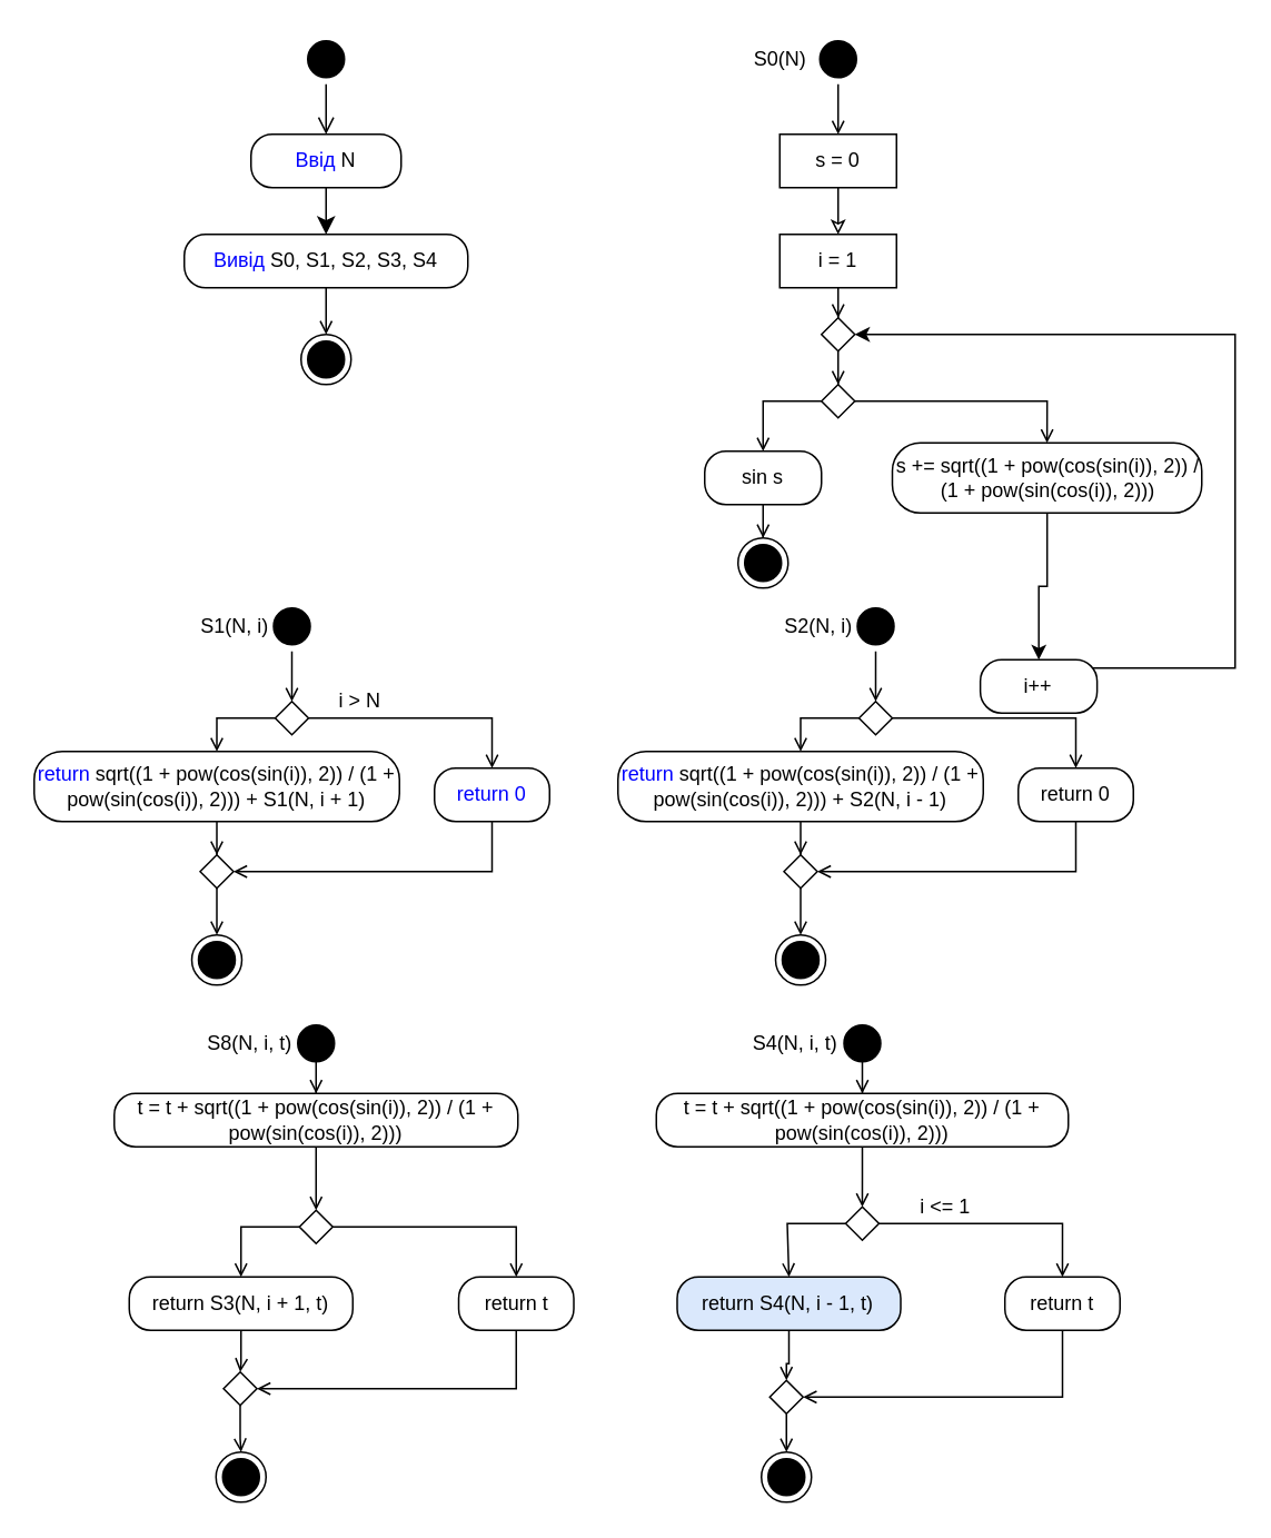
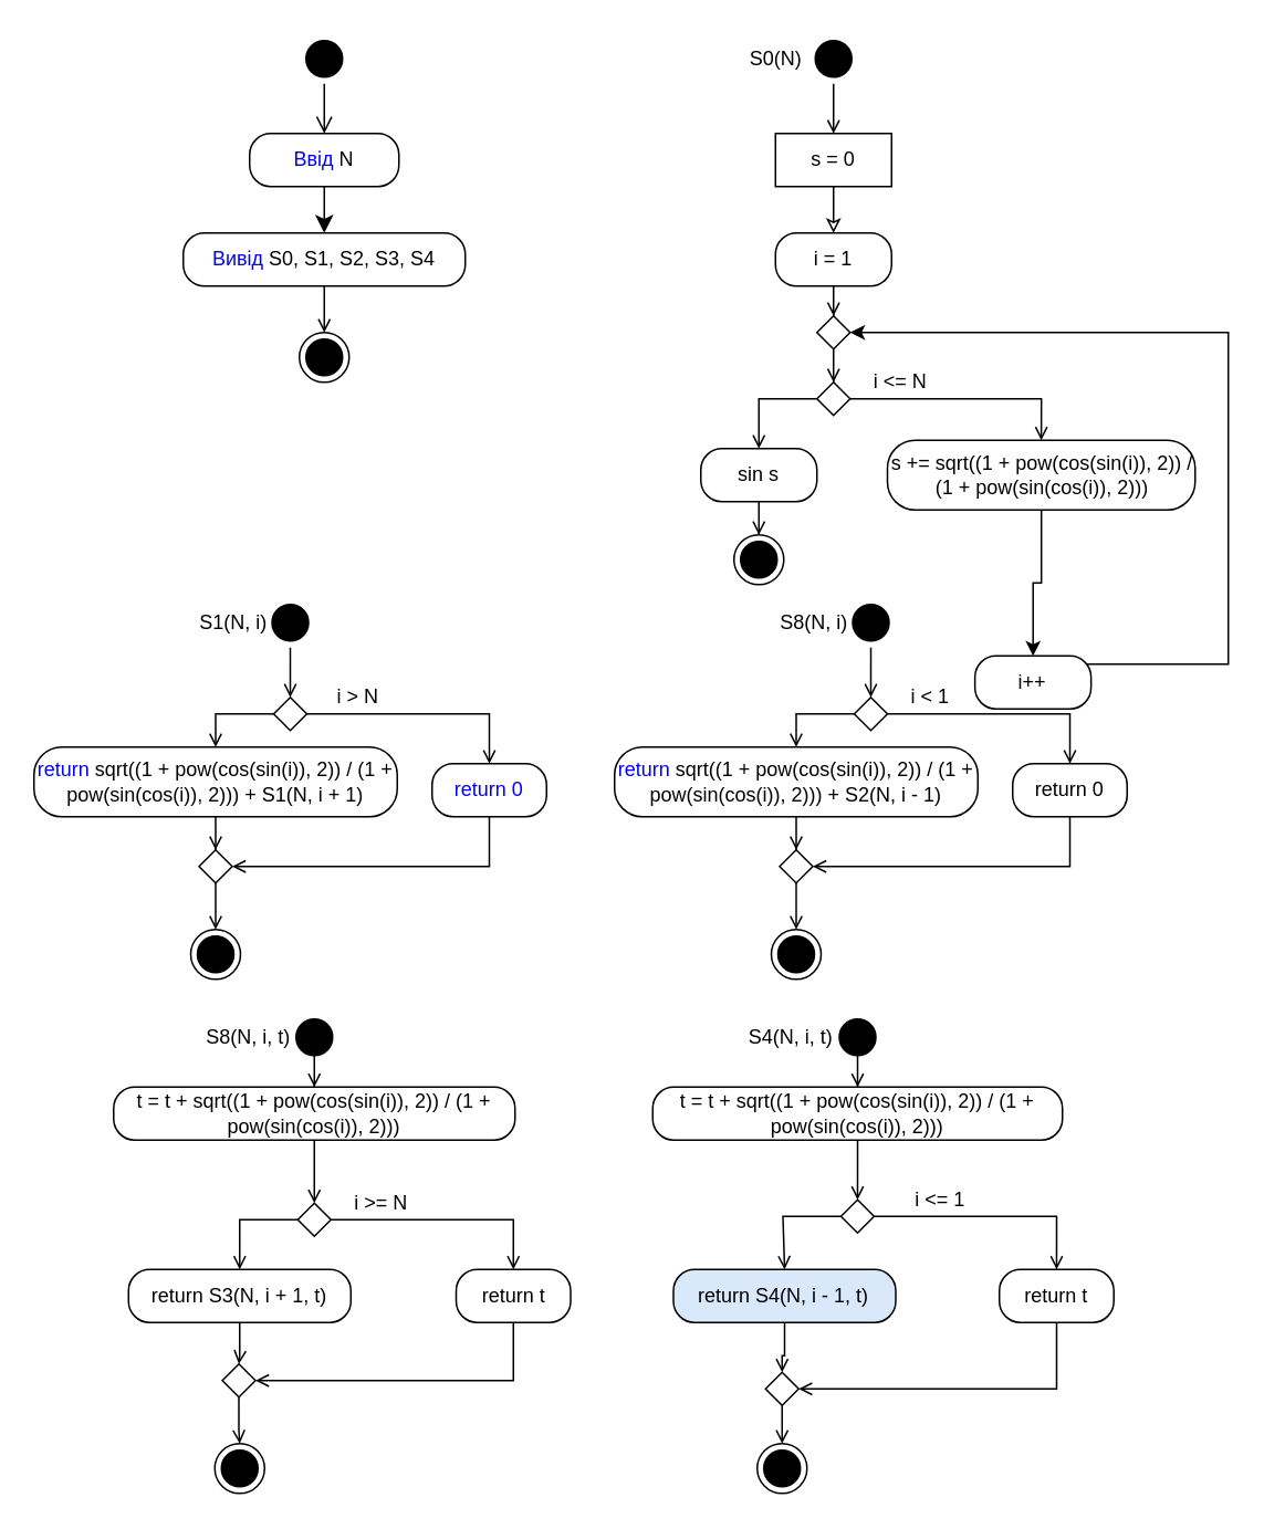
- <mxCell id="14" value="i = 1" style="whiteSpace=wrap;html=1;arcSize=40;rounded=0;" vertex="1" parent="1"><mxGeometry x="467" y="140" width="70" height="32" as="geometry" /></mxCell>
+ <mxCell id="14" value="i = 1" style="rounded=1;whiteSpace=wrap;html=1;arcSize=40;" vertex="1" parent="1"><mxGeometry x="467" y="140" width="70" height="32" as="geometry" /></mxCell>
+ <mxCell id="22" value="i &lt;= N" style="text;html=1;align=center;verticalAlign=middle;resizable=0;points=[];autosize=1;strokeColor=none;fillColor=none;" vertex="1" parent="1"><mxGeometry x="517" y="220" width="50" height="20" as="geometry" /></mxCell>
- <mxCell id="51" value="S2(N, i)" style="text;html=1;align=center;verticalAlign=middle;resizable=0;points=[];autosize=1;strokeColor=none;fillColor=none;" vertex="1" parent="1"><mxGeometry x="459.51" y="365" width="60" height="20" as="geometry" /></mxCell>
+ <mxCell id="51" value="S8(N, i)" style="text;html=1;align=center;verticalAlign=middle;resizable=0;points=[];autosize=1;strokeColor=none;fillColor=none;" vertex="1" parent="1"><mxGeometry x="459.51" y="365" width="60" height="20" as="geometry" /></mxCell>
+ <mxCell id="49" value="i &lt; 1" style="text;html=1;align=center;verticalAlign=middle;resizable=0;points=[];autosize=1;strokeColor=none;fillColor=none;" vertex="1" parent="1"><mxGeometry x="539.5" y="410" width="40" height="20" as="geometry" /></mxCell>
+ <mxCell id="61" value="i &gt;= N" style="text;html=1;align=center;verticalAlign=middle;resizable=0;points=[];autosize=1;strokeColor=none;fillColor=none;" vertex="1" parent="1"><mxGeometry x="204.01" y="715" width="50" height="20" as="geometry" /></mxCell>
